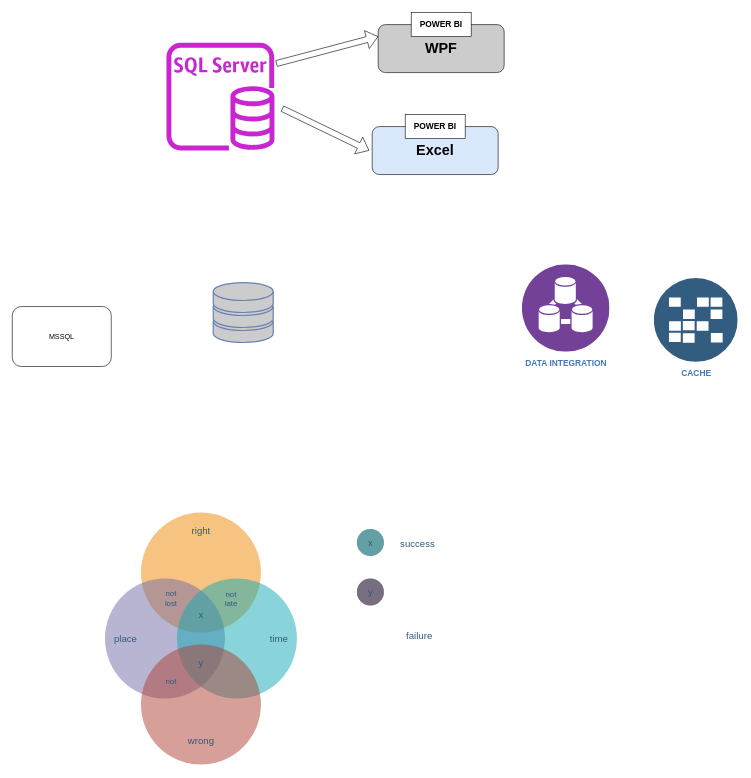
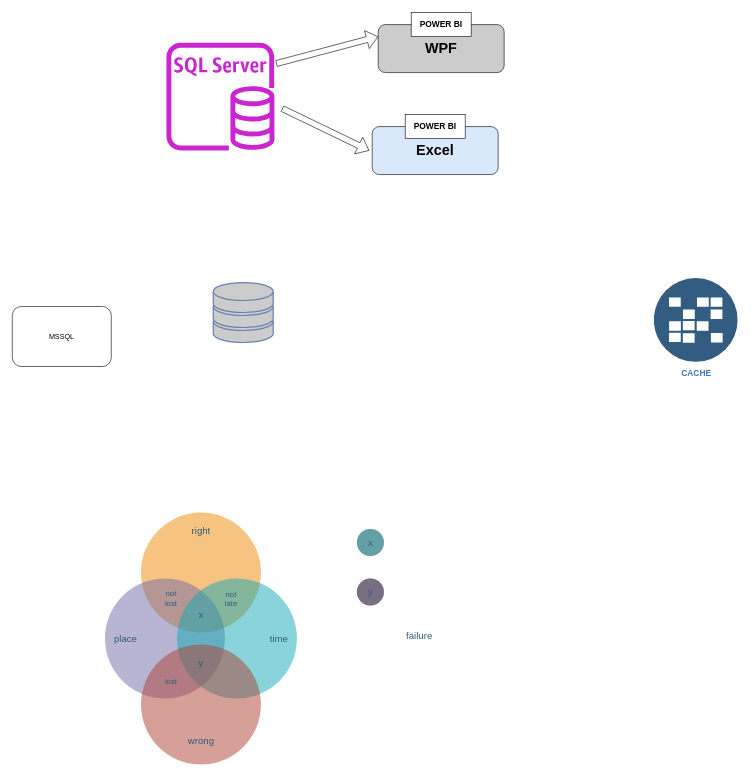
- <mxCell id="20" value="&lt;font style=&quot;font-size: 14px;&quot;&gt;&lt;b&gt;DATA INTEGRATION&lt;/b&gt;&lt;/font&gt;" style="image;aspect=fixed;perimeter=ellipsePerimeter;html=1;align=center;shadow=0;dashed=0;fontColor=#4277BB;labelBackgroundColor=default;fontSize=12;spacingTop=3;image=img/lib/ibm/analytics/data_integration.svg;" vertex="1" parent="1"><mxGeometry x="870" y="440" width="146" height="146" as="geometry" /></mxCell>
- <mxCell id="11" value="success" style="text;html=1;resizable=0;points=[];autosize=1;align=left;verticalAlign=top;spacingTop=-4;fontSize=16;fontFamily=Helvetica;fontColor=#2F5B7C;" parent="1" vertex="1"><mxGeometry x="664.5" y="893.5" width="70" height="20" as="geometry" /></mxCell>
- <mxCell id="17" value="not" style="text;html=1;strokeColor=none;fillColor=none;align=center;verticalAlign=middle;whiteSpace=wrap;rounded=0;shadow=0;glass=0;labelBackgroundColor=none;fontFamily=Helvetica;fontSize=13;fontColor=#2F5B7C;" parent="1" vertex="1"><mxGeometry x="264.5" y="1123.5" width="40" height="20" as="geometry" /></mxCell>
+ <mxCell id="17" value="lost" style="text;html=1;strokeColor=none;fillColor=none;align=center;verticalAlign=middle;whiteSpace=wrap;rounded=0;shadow=0;glass=0;labelBackgroundColor=none;fontFamily=Helvetica;fontSize=13;fontColor=#2F5B7C;" parent="1" vertex="1"><mxGeometry x="264.5" y="1123.5" width="40" height="20" as="geometry" /></mxCell>
